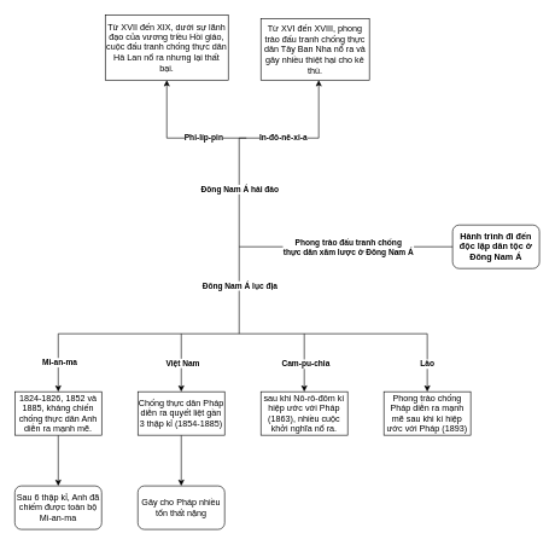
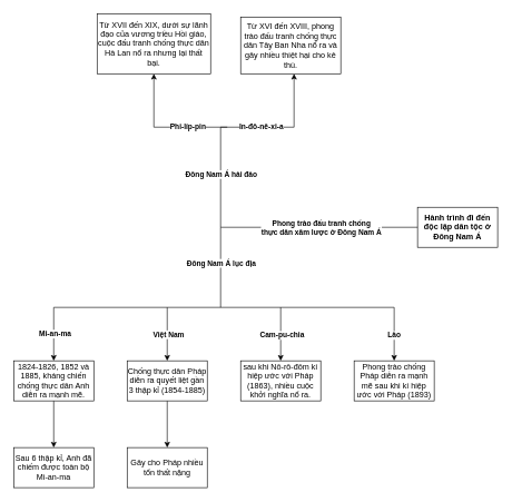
- <mxCell id="2" value="Hành trình đi đến độc lập dân tộc ở Đông Nam Á" style="whiteSpace=wrap;html=1;fontStyle=1;rounded=1;" vertex="1" parent="1"><mxGeometry x="625" y="310" width="120" height="60" as="geometry" /></mxCell>
+ <mxCell id="2" value="Hành trình đi đến độc lập dân tộc ở Đông Nam Á" style="rounded=0;whiteSpace=wrap;html=1;fontStyle=1" vertex="1" parent="1"><mxGeometry x="625" y="310" width="120" height="60" as="geometry" /></mxCell>
- <mxCell id="17" value="Sau 6 thập kỉ, Anh đã chiếm được toàn bộ Mi-an-ma" style="whiteSpace=wrap;html=1;rounded=1;" vertex="1" parent="1"><mxGeometry x="20" y="670" width="120" height="60" as="geometry" /></mxCell>
+ <mxCell id="17" value="Sau 6 thập kỉ, Anh đã chiếm được toàn bộ Mi-an-ma" style="whiteSpace=wrap;html=1;rounded=0;" vertex="1" parent="1"><mxGeometry x="20" y="670" width="120" height="60" as="geometry" /></mxCell>
- <mxCell id="20" value="Gây cho Pháp nhiều tổn thất nặng" style="whiteSpace=wrap;html=1;rounded=1;" vertex="1" parent="1"><mxGeometry x="190" y="670" width="120" height="60" as="geometry" /></mxCell>
+ <mxCell id="20" value="Gây cho Pháp nhiều tổn thất nặng" style="whiteSpace=wrap;html=1;rounded=0;" vertex="1" parent="1"><mxGeometry x="190" y="670" width="120" height="60" as="geometry" /></mxCell>
